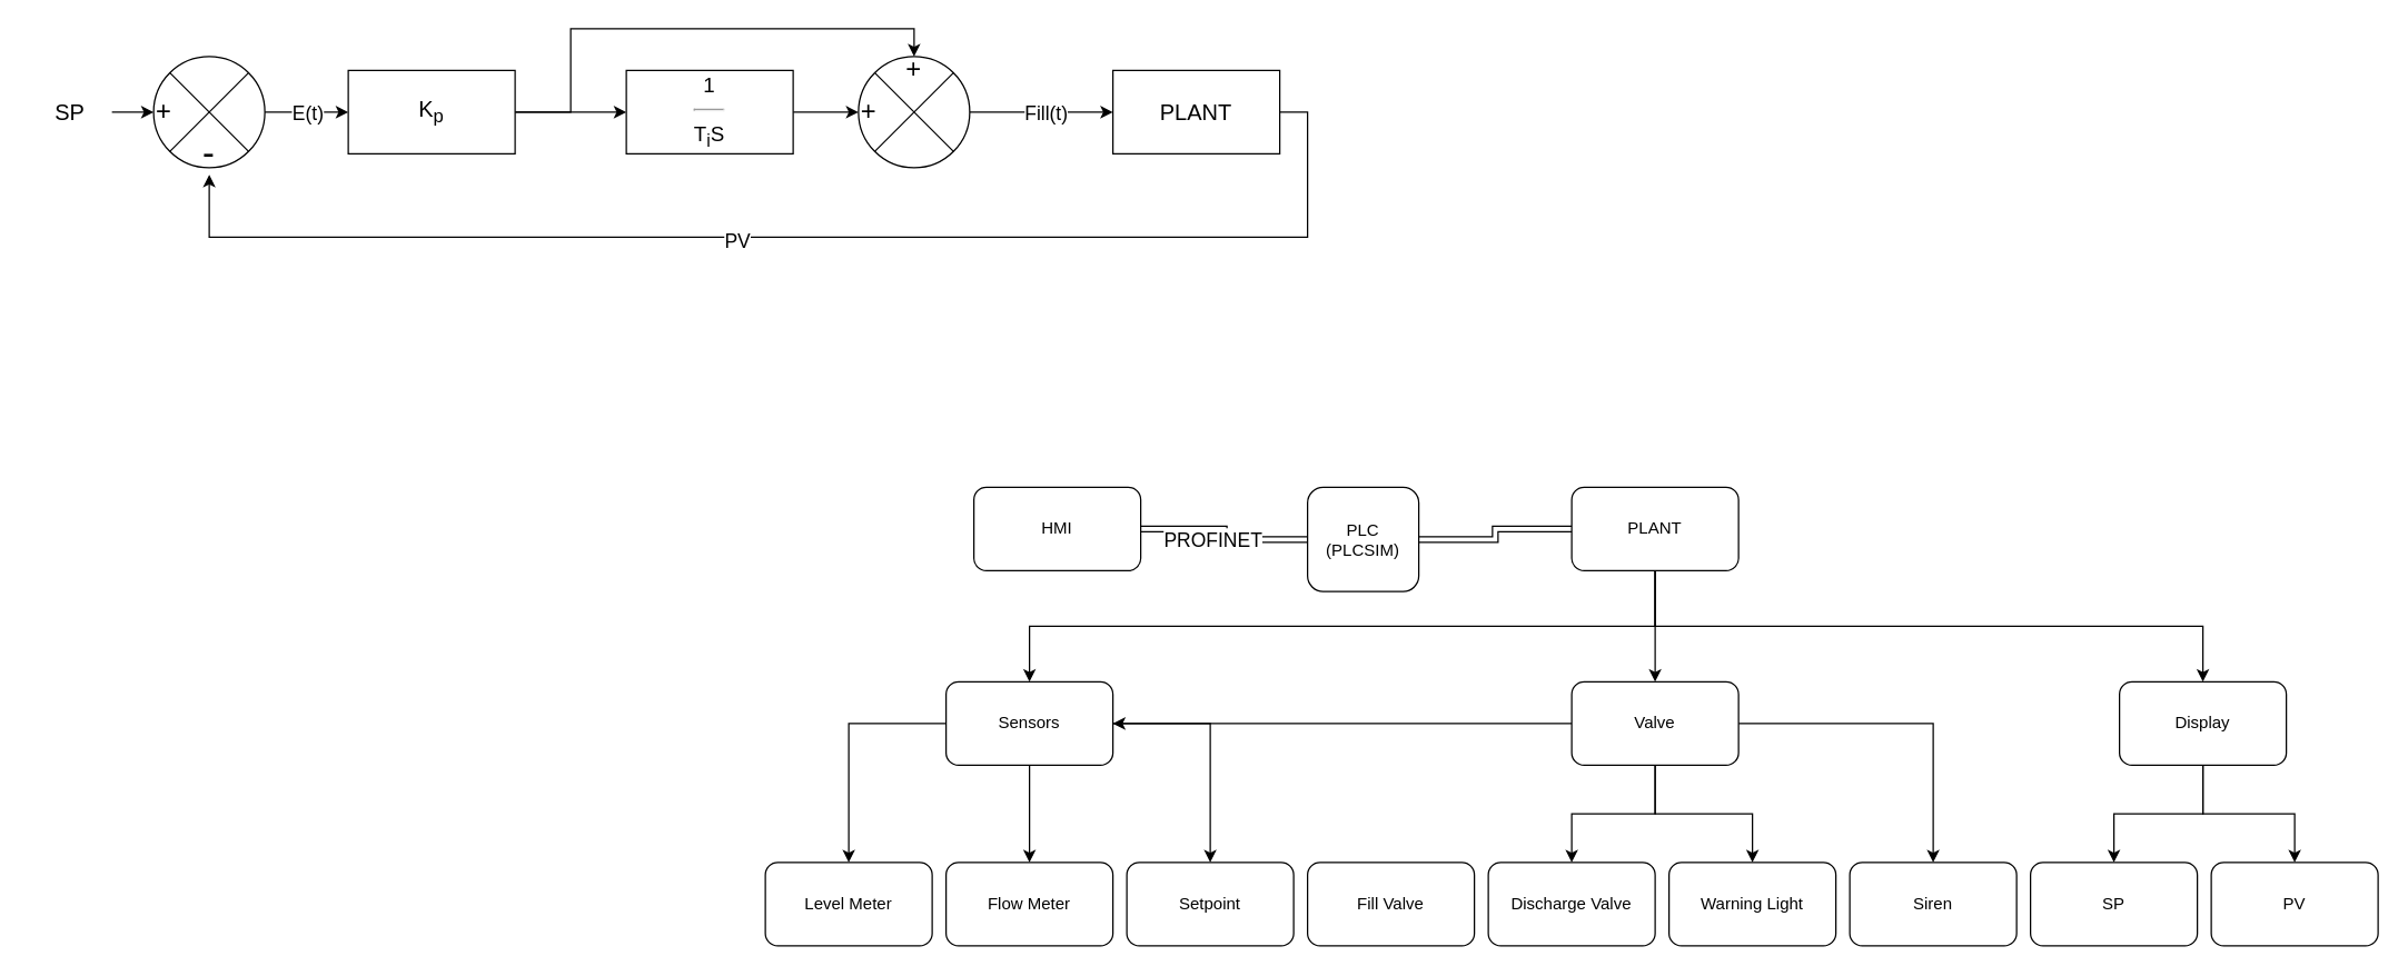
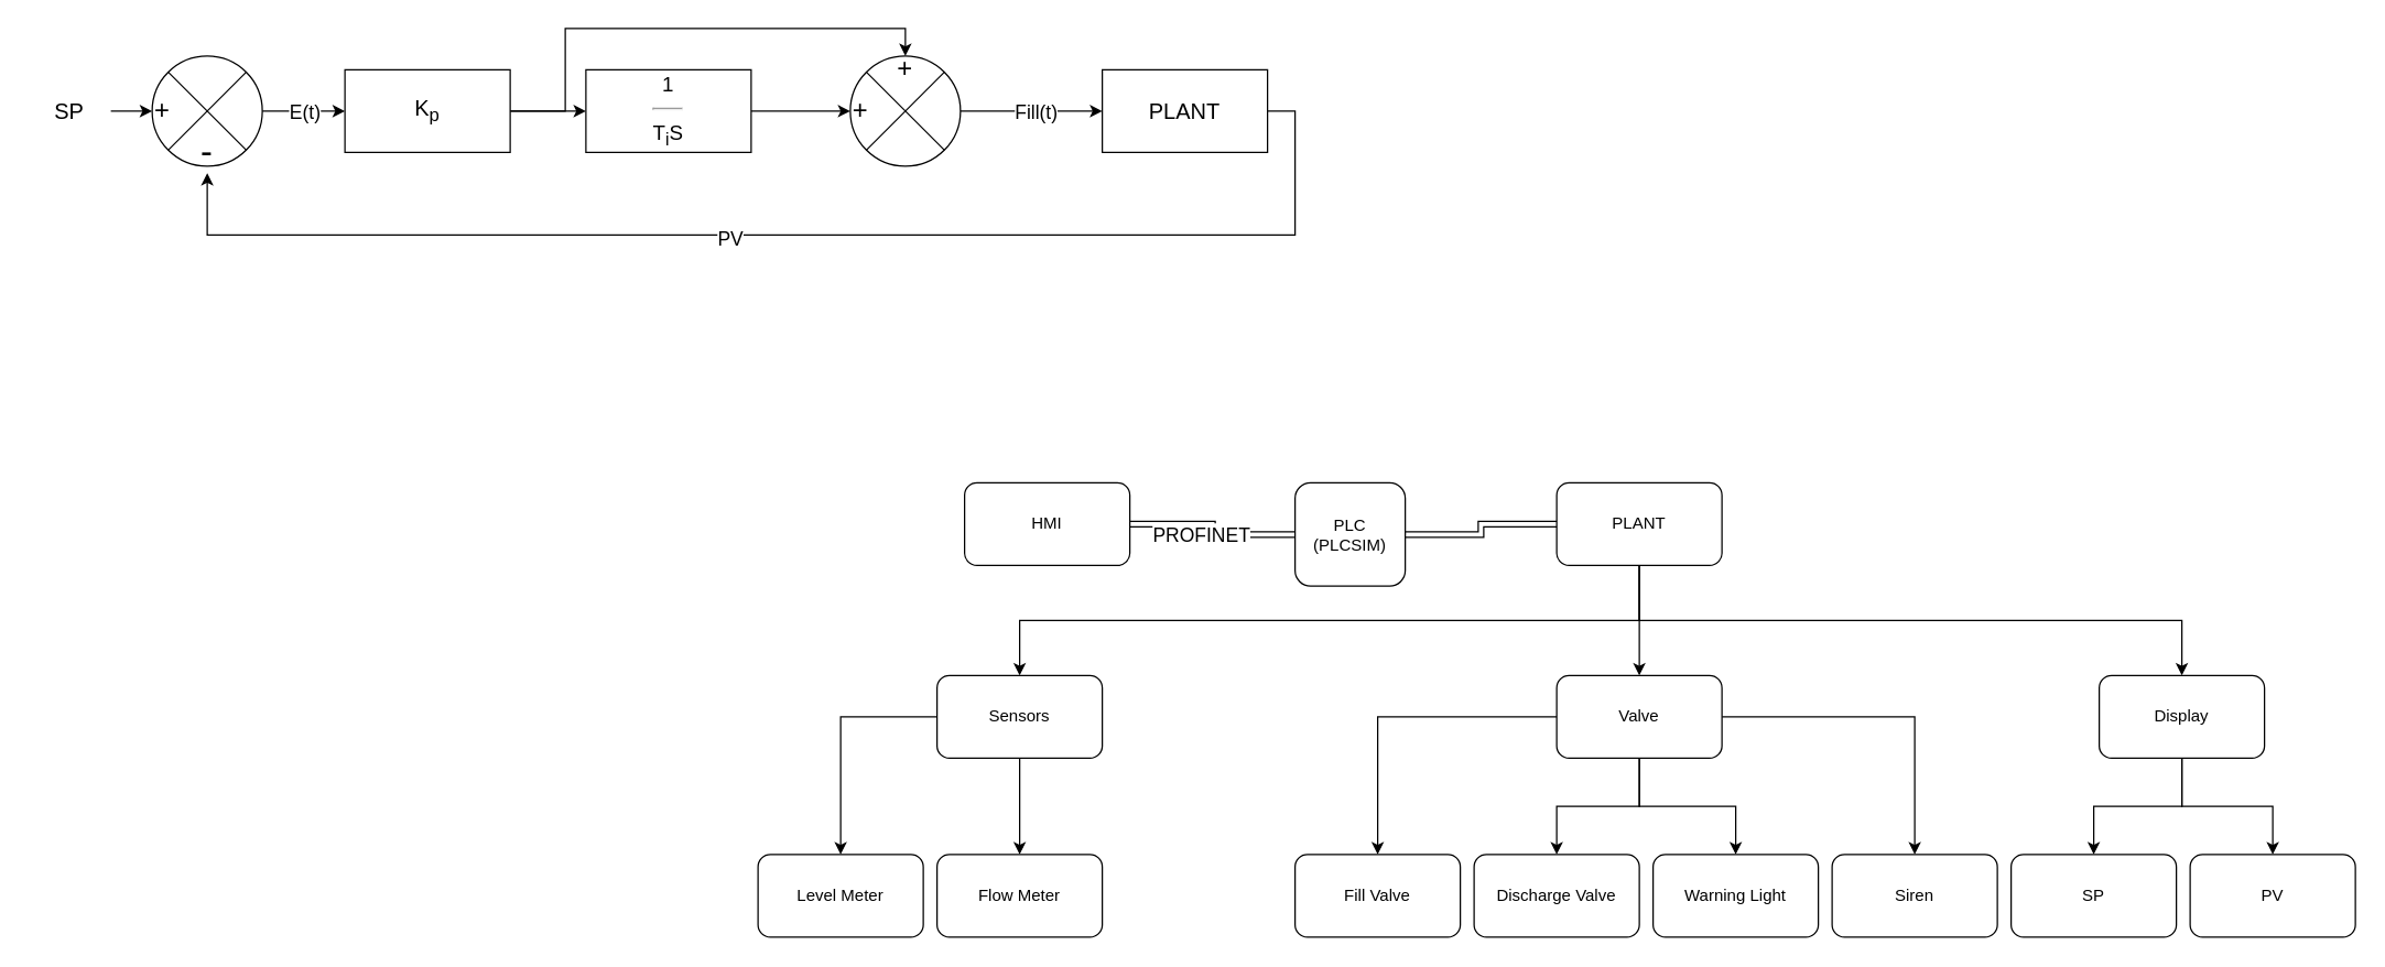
- <mxCell id="12" value="&lt;font style=&quot;font-size: 15px;&quot;&gt;1&lt;/font&gt;&lt;hr style=&quot;border-color: var(--border-color); font-size: 15px;&quot;&gt;&lt;font style=&quot;font-size: 15px;&quot;&gt;T&lt;sub style=&quot;border-color: var(--border-color);&quot;&gt;i&lt;/sub&gt;S&lt;/font&gt;" style="whiteSpace=wrap;html=1;" vertex="1" parent="1"><mxGeometry x="450" y="50" width="120" height="60" as="geometry" /></mxCell>
+ <mxCell id="12" value="&lt;font style=&quot;font-size: 15px;&quot;&gt;1&lt;/font&gt;&lt;hr style=&quot;border-color: var(--border-color); font-size: 15px;&quot;&gt;&lt;font style=&quot;font-size: 15px;&quot;&gt;T&lt;sub style=&quot;border-color: var(--border-color);&quot;&gt;i&lt;/sub&gt;S&lt;/font&gt;" style="whiteSpace=wrap;html=1;" vertex="1" parent="1"><mxGeometry x="425" y="50" width="120" height="60" as="geometry" /></mxCell>
- <mxCell id="33" style="edgeStyle=orthogonalEdgeStyle;rounded=0;orthogonalLoop=1;jettySize=auto;html=1;exitX=0;exitY=0.5;exitDx=0;exitDy=0;" edge="1" parent="1" source="37" target="32"><mxGeometry relative="1" as="geometry" /></mxCell>
+ <mxCell id="33" style="edgeStyle=orthogonalEdgeStyle;rounded=0;orthogonalLoop=1;jettySize=auto;html=1;exitX=0;exitY=0.5;exitDx=0;exitDy=0;entryX=0.5;entryY=0;entryDx=0;entryDy=0;" edge="1" parent="1" source="37" target="41"><mxGeometry relative="1" as="geometry" /></mxCell>
- <mxCell id="31" style="edgeStyle=orthogonalEdgeStyle;rounded=0;orthogonalLoop=1;jettySize=auto;html=1;exitX=1;exitY=0.5;exitDx=0;exitDy=0;entryX=0.5;entryY=0;entryDx=0;entryDy=0;" edge="1" parent="1" source="32" target="40"><mxGeometry relative="1" as="geometry" /></mxCell>
- <mxCell id="40" value="Setpoint" style="rounded=1;whiteSpace=wrap;html=1;" vertex="1" parent="1"><mxGeometry x="810" y="620" width="120" height="60" as="geometry" /></mxCell>
